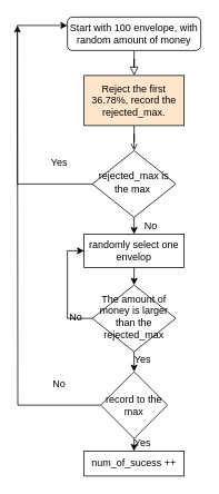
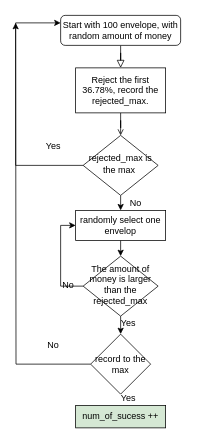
- <mxCell id="8" value="Reject the first 36.78%, record the rejected_max." style="rounded=0;whiteSpace=wrap;html=1;fillColor=#ffe6cc;" vertex="1" parent="1"><mxGeometry x="100" y="90" width="120" height="60" as="geometry" /></mxCell>
+ <mxCell id="8" value="Reject the first 36.78%, record the rejected_max." style="rounded=0;whiteSpace=wrap;html=1;" vertex="1" parent="1"><mxGeometry x="100" y="90" width="120" height="60" as="geometry" /></mxCell>
- <mxCell id="16" style="edgeStyle=orthogonalEdgeStyle;rounded=0;orthogonalLoop=1;jettySize=auto;html=1;exitX=0.5;exitY=1;exitDx=0;exitDy=0;entryX=0.5;entryY=0;entryDx=0;entryDy=0;" edge="1" parent="1" source="18" target="19"><mxGeometry relative="1" as="geometry" /></mxCell>
- <mxCell id="19" value="num_of_sucess ++" style="rounded=0;whiteSpace=wrap;html=1;" vertex="1" parent="1"><mxGeometry x="100" y="540" width="120" height="30" as="geometry" /></mxCell>
+ <mxCell id="19" value="num_of_sucess ++" style="rounded=0;whiteSpace=wrap;html=1;fillColor=#d5e8d4;" vertex="1" parent="1"><mxGeometry x="100" y="540" width="120" height="30" as="geometry" /></mxCell>
